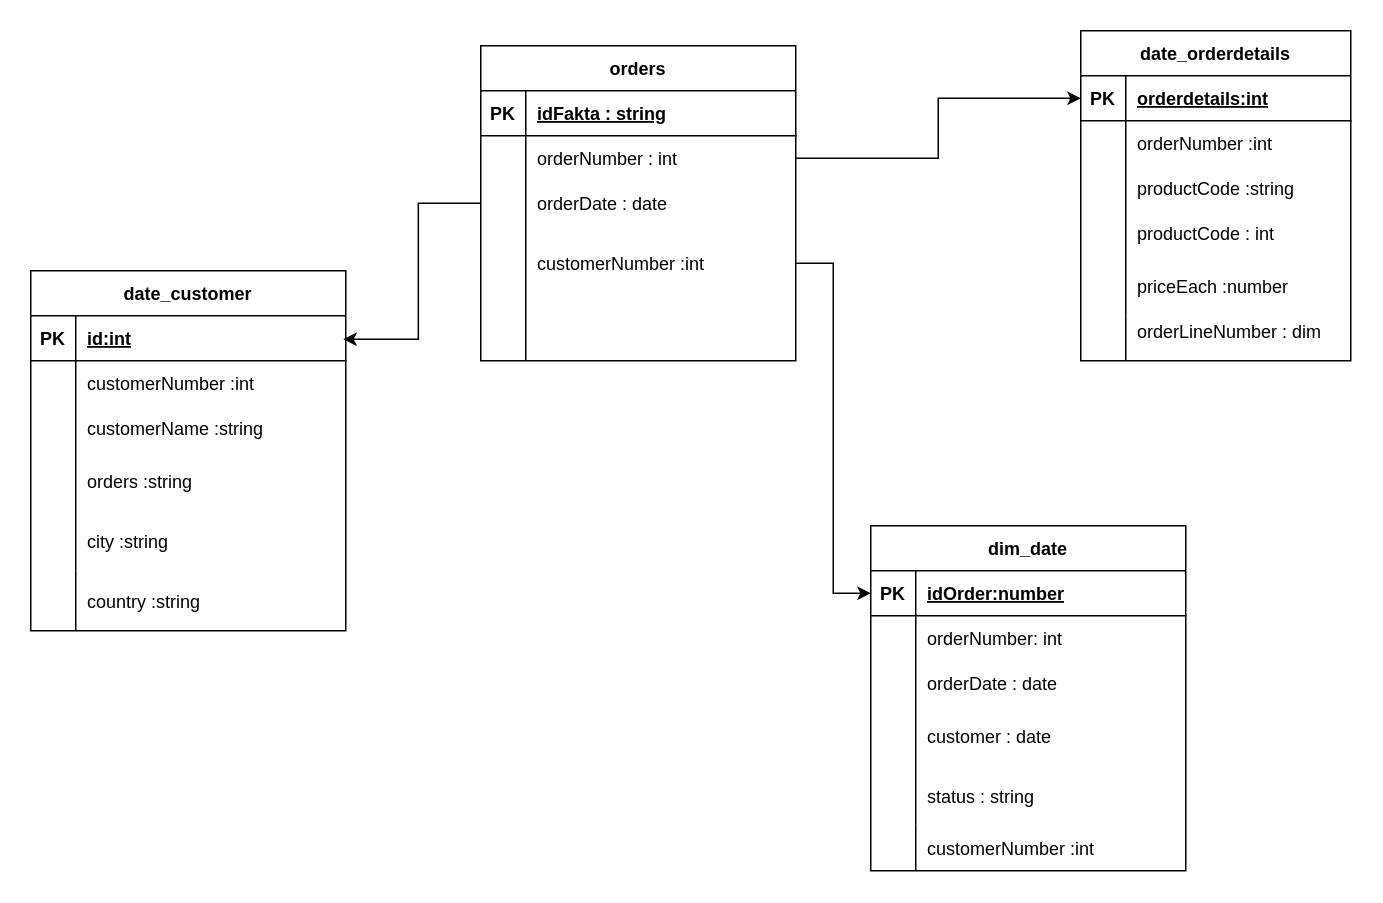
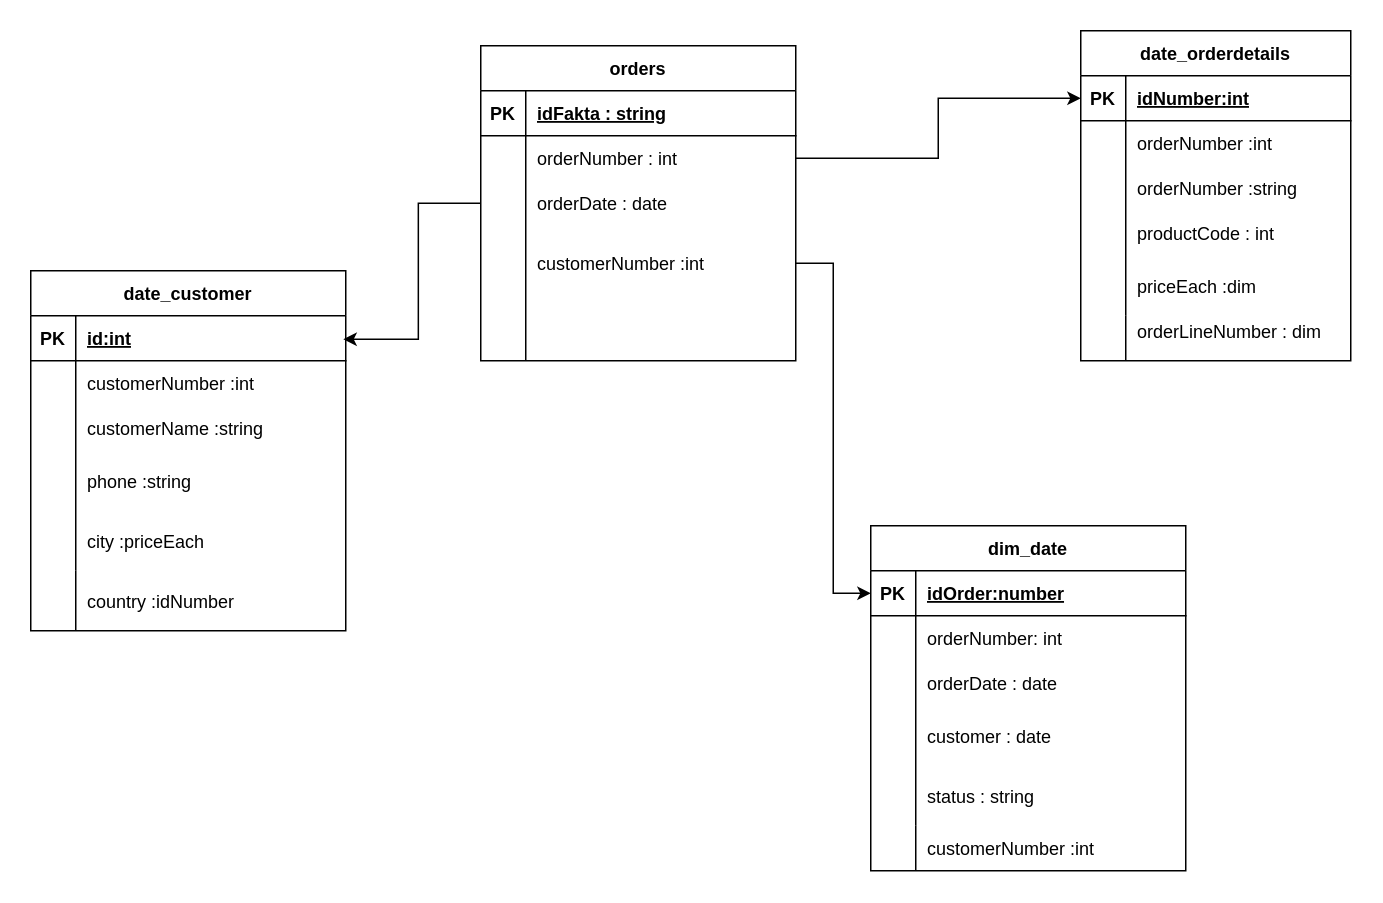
- <mxCell id="37" value="orderdetails:int" style="shape=partialRectangle;connectable=0;fillColor=none;top=0;left=0;bottom=0;right=0;align=left;spacingLeft=6;fontStyle=5;overflow=hidden;" parent="35" vertex="1"><mxGeometry x="30" width="150" height="30" as="geometry"><mxRectangle width="150" height="30" as="alternateBounds" /></mxGeometry></mxCell>
+ <mxCell id="37" value="idNumber:int" style="shape=partialRectangle;connectable=0;fillColor=none;top=0;left=0;bottom=0;right=0;align=left;spacingLeft=6;fontStyle=5;overflow=hidden;" parent="35" vertex="1"><mxGeometry x="30" width="150" height="30" as="geometry"><mxRectangle width="150" height="30" as="alternateBounds" /></mxGeometry></mxCell>
- <mxCell id="43" value="productCode :string" style="shape=partialRectangle;connectable=0;fillColor=none;top=0;left=0;bottom=0;right=0;align=left;spacingLeft=6;overflow=hidden;" parent="41" vertex="1"><mxGeometry x="30" width="150" height="30" as="geometry"><mxRectangle width="150" height="30" as="alternateBounds" /></mxGeometry></mxCell>
+ <mxCell id="43" value="orderNumber :string" style="shape=partialRectangle;connectable=0;fillColor=none;top=0;left=0;bottom=0;right=0;align=left;spacingLeft=6;overflow=hidden;" parent="41" vertex="1"><mxGeometry x="30" width="150" height="30" as="geometry"><mxRectangle width="150" height="30" as="alternateBounds" /></mxGeometry></mxCell>
- <mxCell id="49" value="priceEach :number" style="shape=partialRectangle;connectable=0;fillColor=none;top=0;left=0;bottom=0;right=0;align=left;spacingLeft=6;overflow=hidden;" parent="47" vertex="1"><mxGeometry x="30" width="150" height="40" as="geometry"><mxRectangle width="150" height="40" as="alternateBounds" /></mxGeometry></mxCell>
+ <mxCell id="49" value="priceEach :dim" style="shape=partialRectangle;connectable=0;fillColor=none;top=0;left=0;bottom=0;right=0;align=left;spacingLeft=6;overflow=hidden;" parent="47" vertex="1"><mxGeometry x="30" width="150" height="40" as="geometry"><mxRectangle width="150" height="40" as="alternateBounds" /></mxGeometry></mxCell>
- <mxCell id="14" value="orders :string" style="shape=partialRectangle;connectable=0;fillColor=none;top=0;left=0;bottom=0;right=0;align=left;spacingLeft=6;overflow=hidden;" parent="12" vertex="1"><mxGeometry x="30" width="180" height="40" as="geometry"><mxRectangle width="180" height="40" as="alternateBounds" /></mxGeometry></mxCell>
+ <mxCell id="14" value="phone :string" style="shape=partialRectangle;connectable=0;fillColor=none;top=0;left=0;bottom=0;right=0;align=left;spacingLeft=6;overflow=hidden;" parent="12" vertex="1"><mxGeometry x="30" width="180" height="40" as="geometry"><mxRectangle width="180" height="40" as="alternateBounds" /></mxGeometry></mxCell>
- <mxCell id="17" value="city :string" style="shape=partialRectangle;connectable=0;fillColor=none;top=0;left=0;bottom=0;right=0;align=left;spacingLeft=6;overflow=hidden;" parent="15" vertex="1"><mxGeometry x="30" width="180" height="40" as="geometry"><mxRectangle width="180" height="40" as="alternateBounds" /></mxGeometry></mxCell>
+ <mxCell id="17" value="city :priceEach" style="shape=partialRectangle;connectable=0;fillColor=none;top=0;left=0;bottom=0;right=0;align=left;spacingLeft=6;overflow=hidden;" parent="15" vertex="1"><mxGeometry x="30" width="180" height="40" as="geometry"><mxRectangle width="180" height="40" as="alternateBounds" /></mxGeometry></mxCell>
- <mxCell id="72" value="country :string" style="shape=partialRectangle;connectable=0;fillColor=none;top=0;left=0;bottom=0;right=0;align=left;spacingLeft=6;overflow=hidden;" vertex="1" parent="1"><mxGeometry x="50" y="380" width="180" height="40" as="geometry"><mxRectangle width="180" height="40" as="alternateBounds" /></mxGeometry></mxCell>
+ <mxCell id="72" value="country :idNumber" style="shape=partialRectangle;connectable=0;fillColor=none;top=0;left=0;bottom=0;right=0;align=left;spacingLeft=6;overflow=hidden;" vertex="1" parent="1"><mxGeometry x="50" y="380" width="180" height="40" as="geometry"><mxRectangle width="180" height="40" as="alternateBounds" /></mxGeometry></mxCell>
